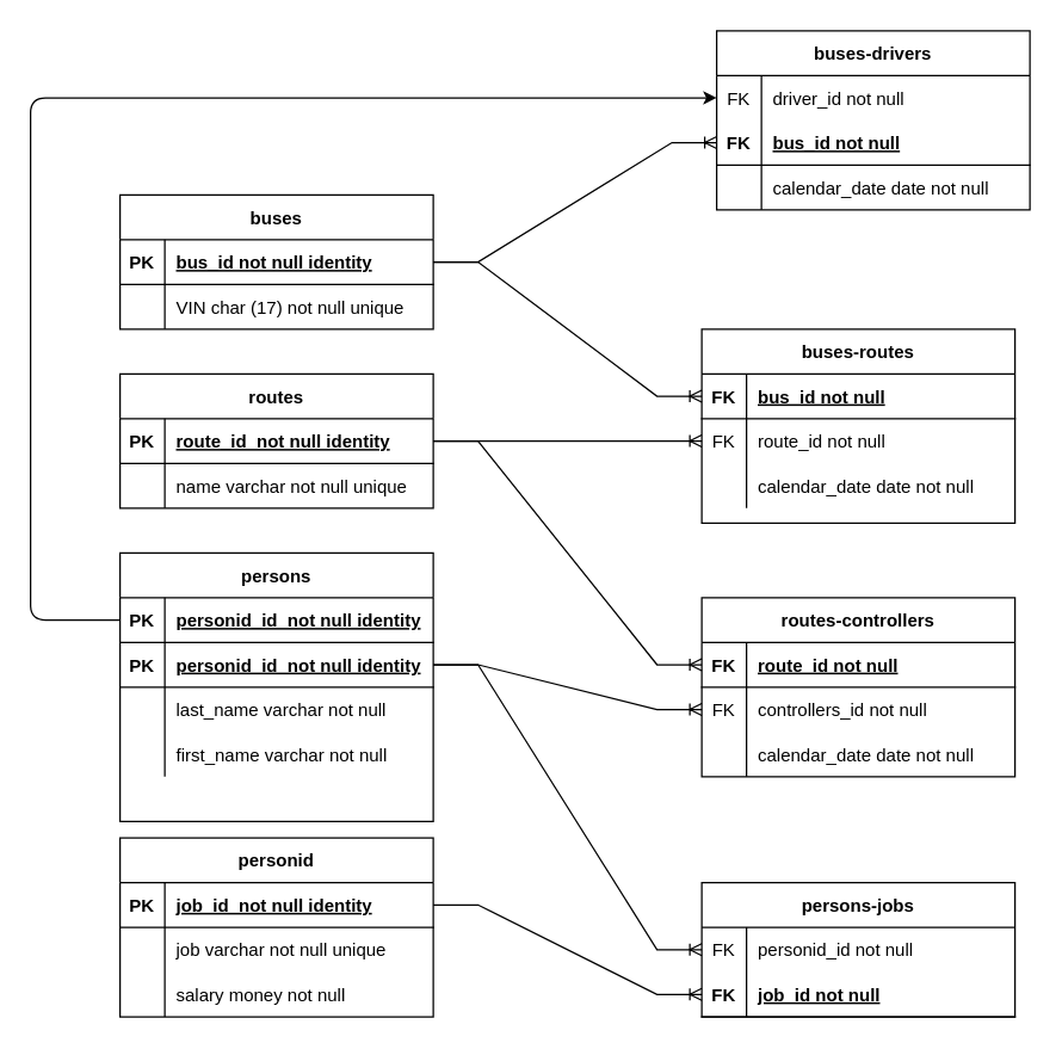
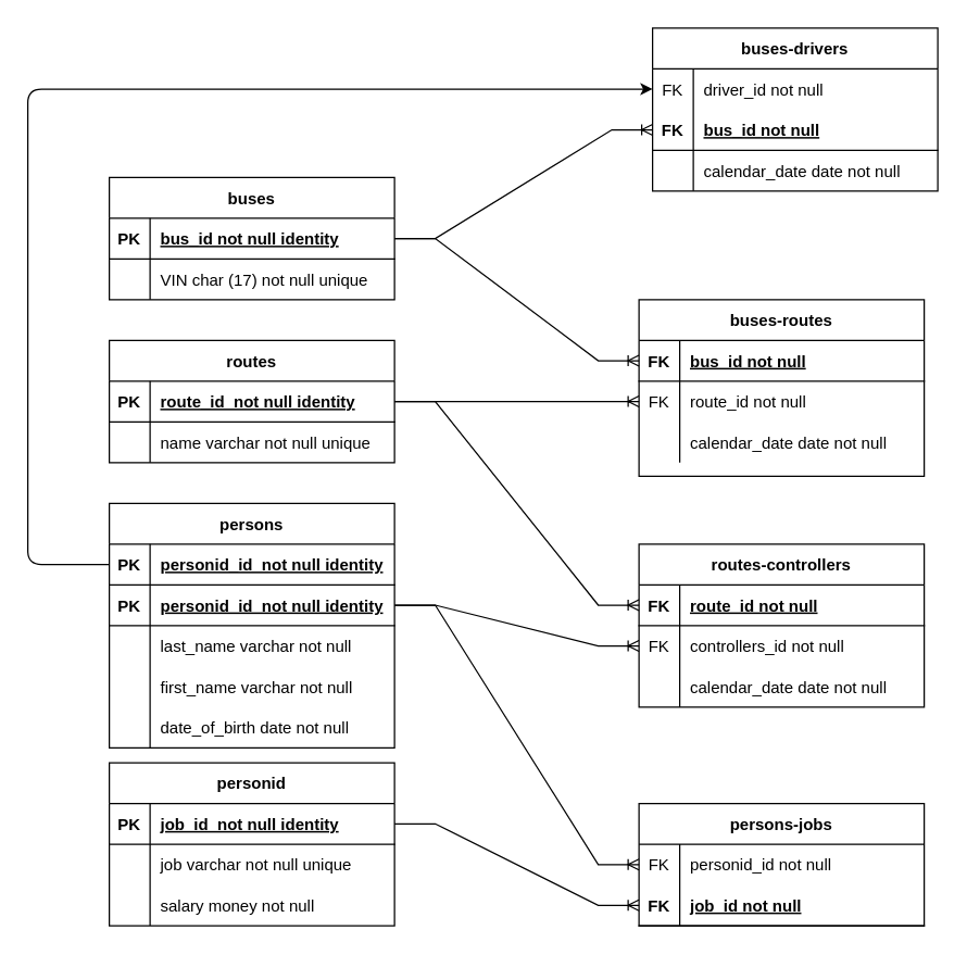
+ <mxCell id="24" value="date_of_birth date not null" style="shape=partialRectangle;overflow=hidden;connectable=0;fillColor=none;top=0;left=0;bottom=0;right=0;align=left;spacingLeft=6;" parent="22" vertex="1"><mxGeometry x="30" width="180" height="30" as="geometry"><mxRectangle width="180" height="30" as="alternateBounds" /></mxGeometry></mxCell>
